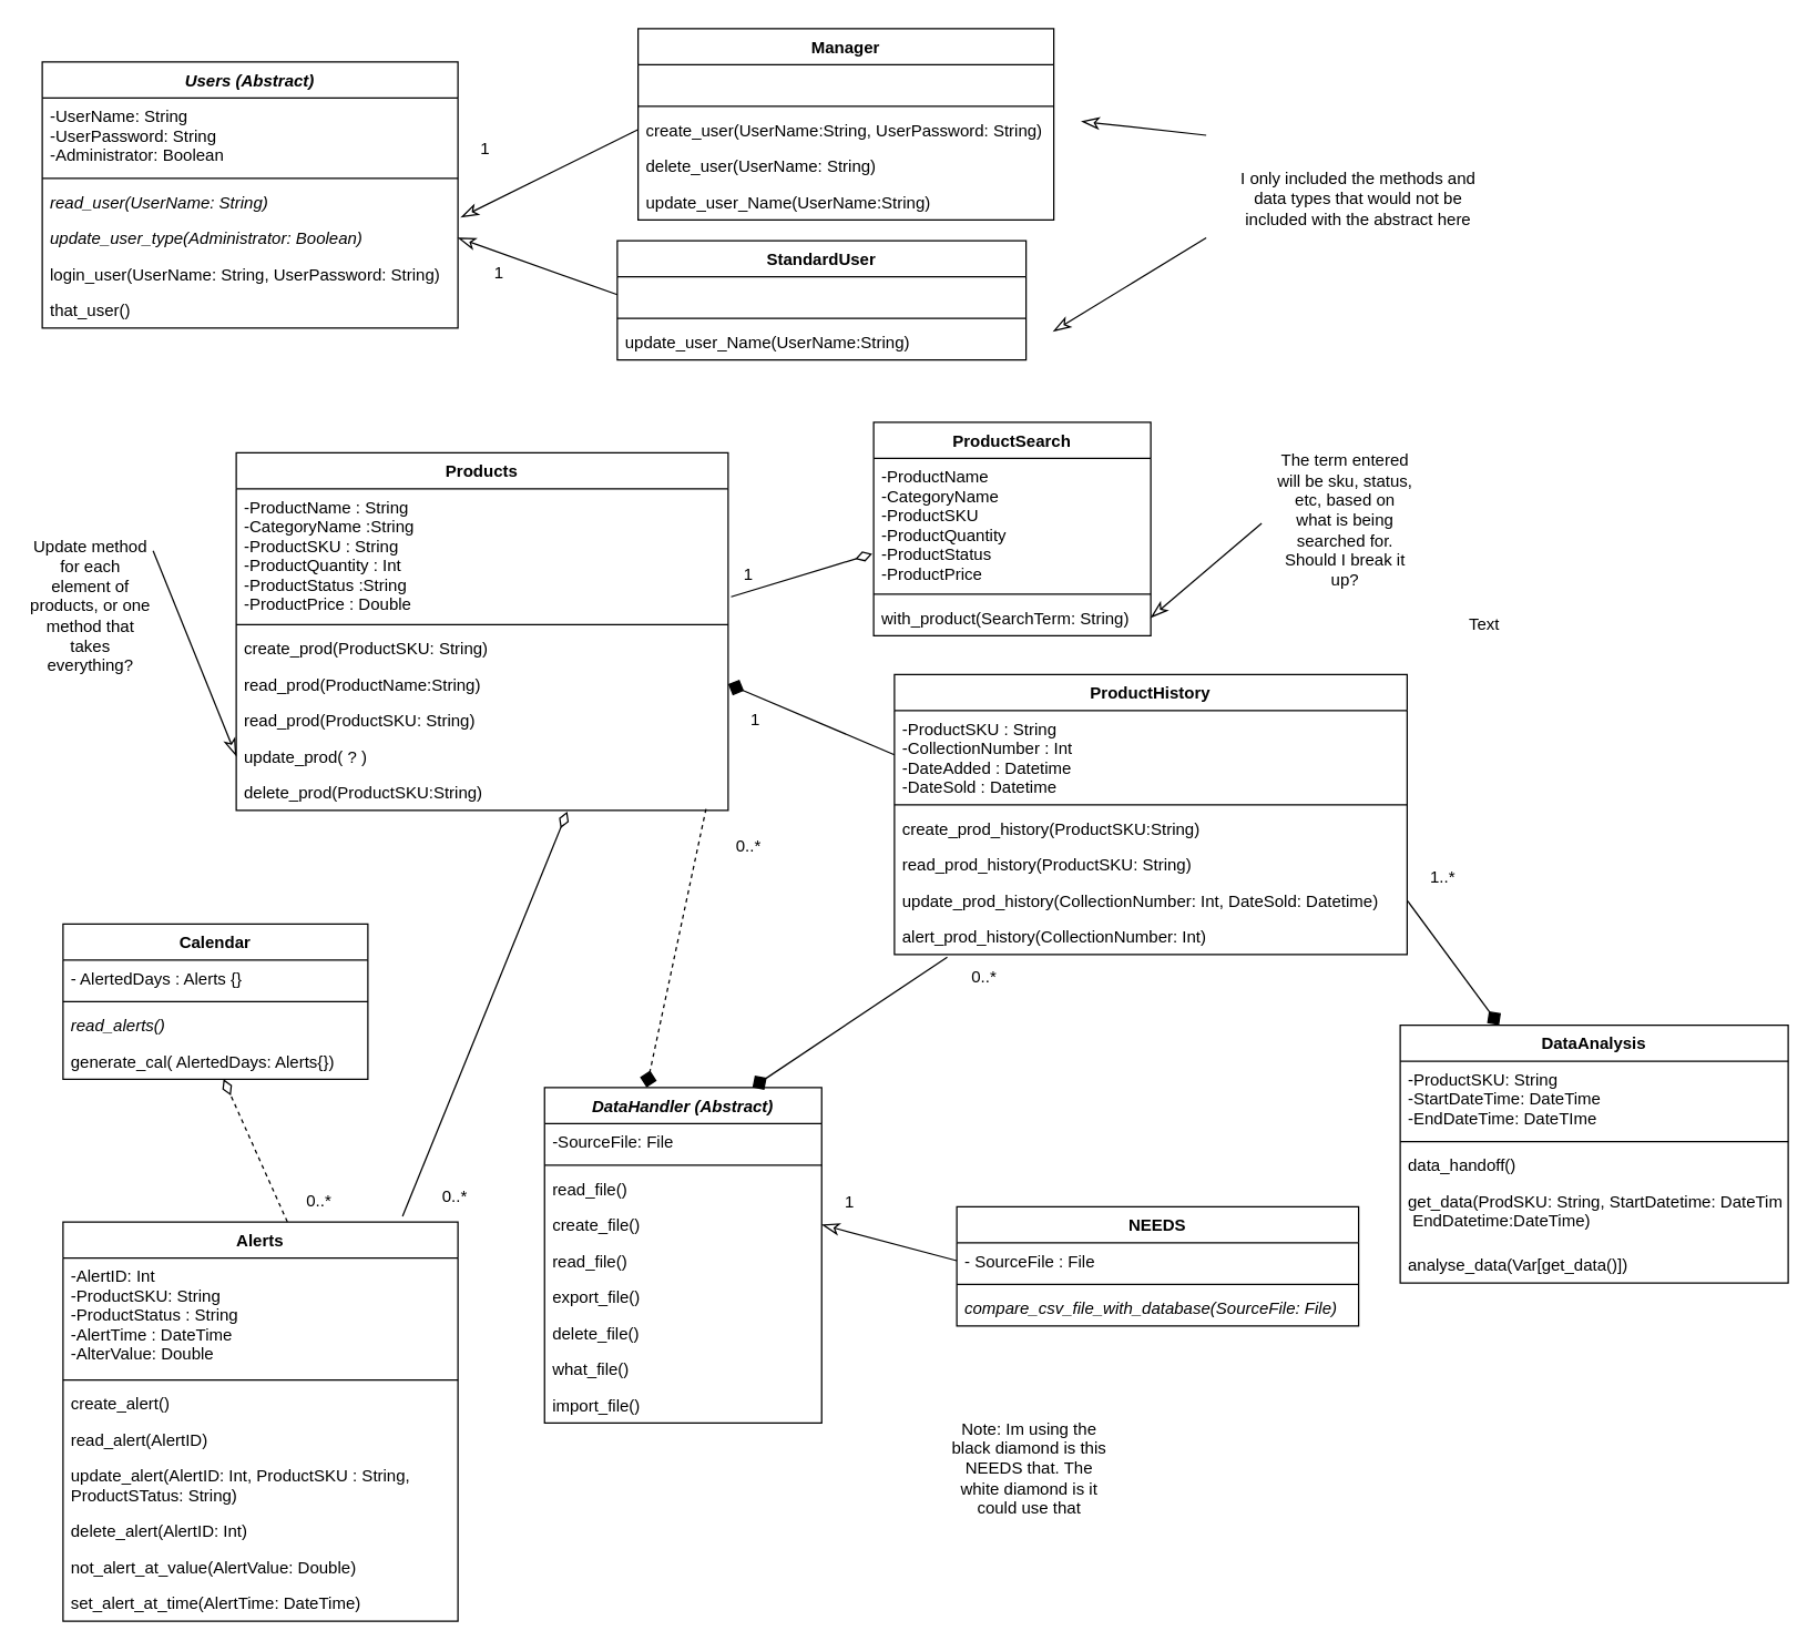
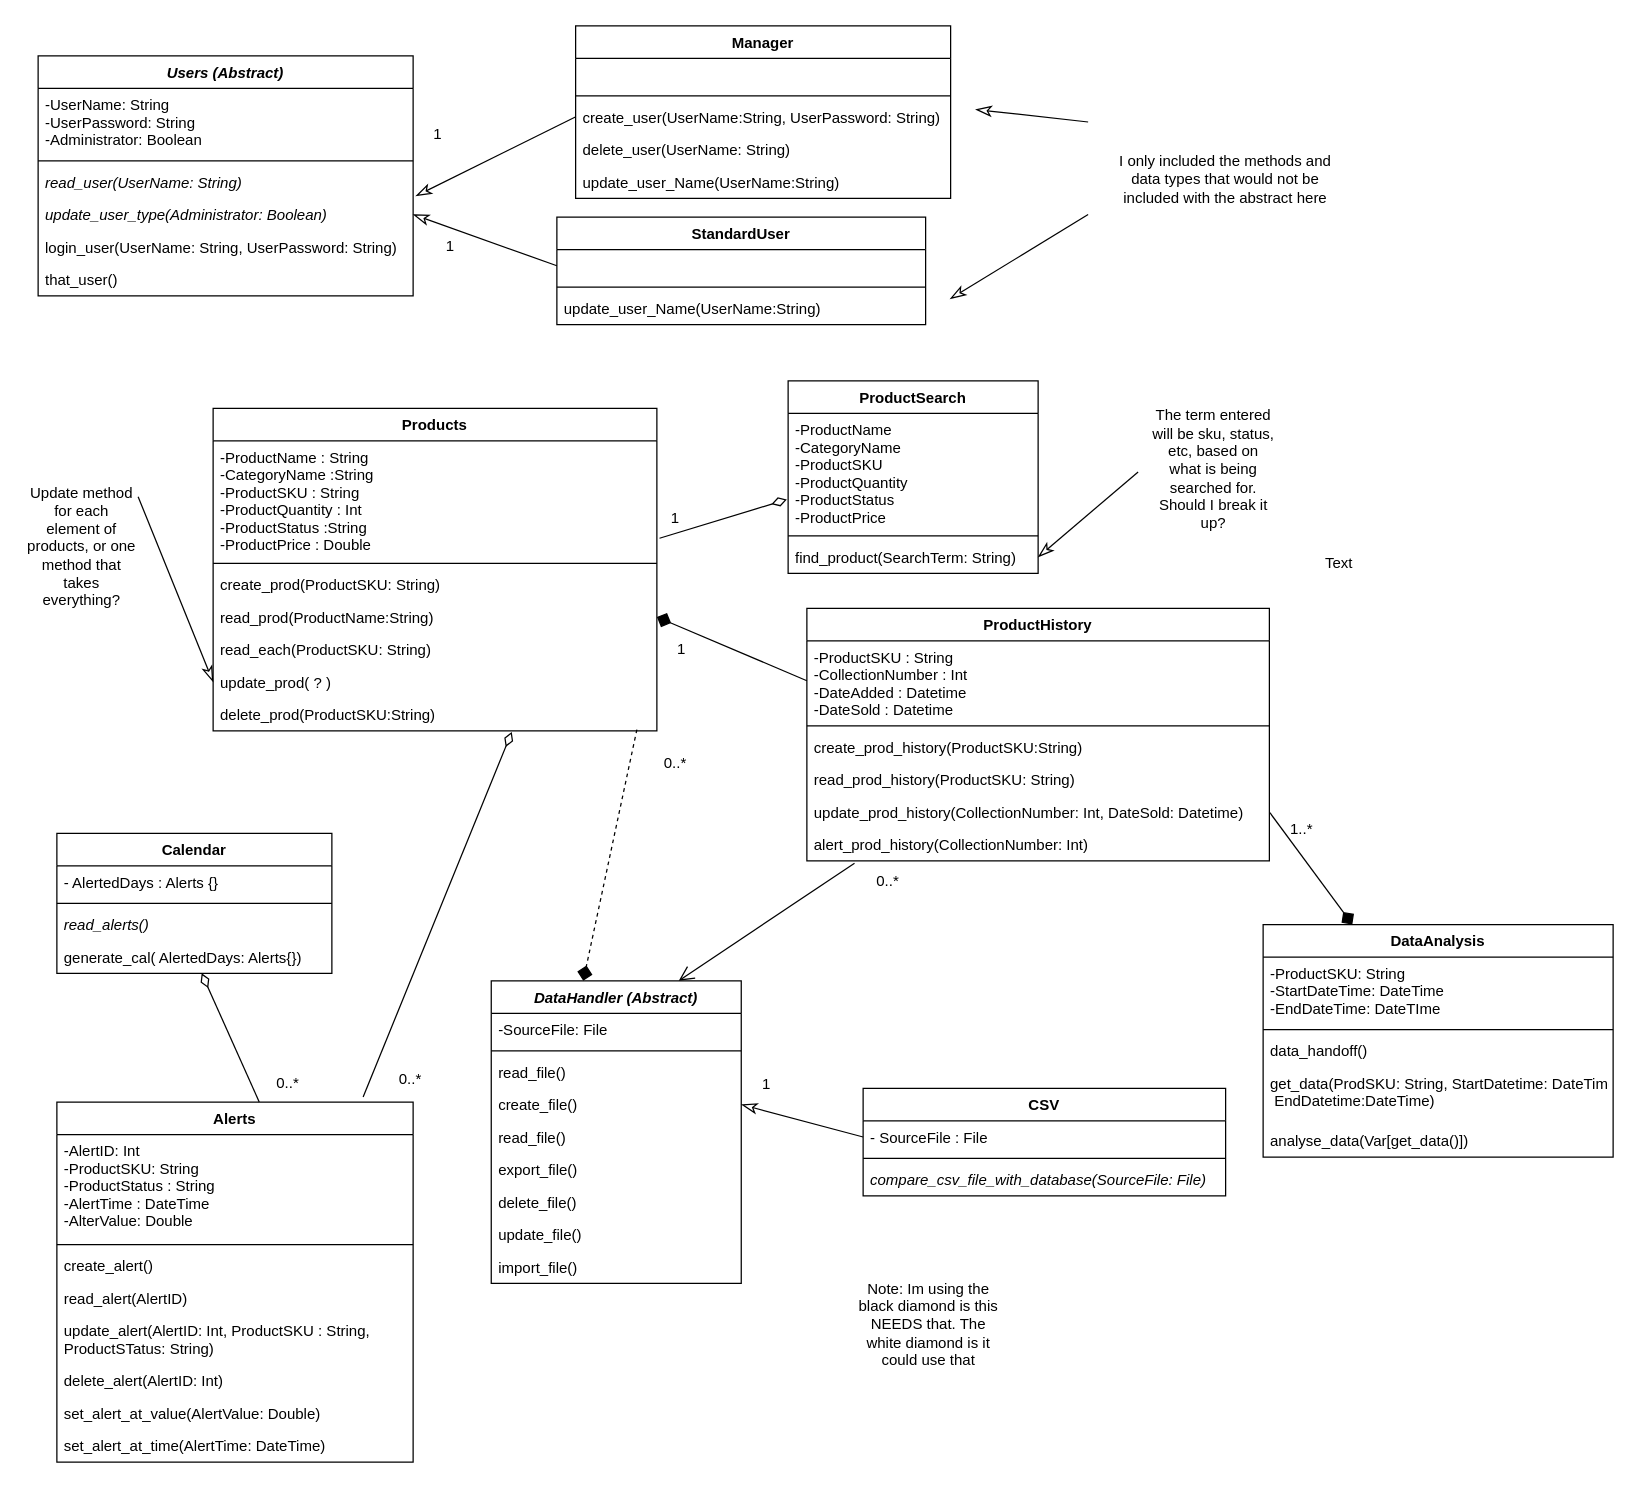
- <mxCell id="71" value="with_product(SearchTerm: String)" style="text;strokeColor=none;fillColor=none;align=left;verticalAlign=top;spacingLeft=4;spacingRight=4;overflow=hidden;rotatable=0;points=[[0,0.5],[1,0.5]];portConstraint=eastwest;" parent="68" vertex="1"><mxGeometry y="128" width="200" height="26" as="geometry" /></mxCell>
+ <mxCell id="71" value="find_product(SearchTerm: String)" style="text;strokeColor=none;fillColor=none;align=left;verticalAlign=top;spacingLeft=4;spacingRight=4;overflow=hidden;rotatable=0;points=[[0,0.5],[1,0.5]];portConstraint=eastwest;" parent="68" vertex="1"><mxGeometry y="128" width="200" height="26" as="geometry" /></mxCell>
- <mxCell id="37" value="read_prod(ProductSKU: String)&#10;" style="text;strokeColor=none;fillColor=none;align=left;verticalAlign=top;spacingLeft=4;spacingRight=4;overflow=hidden;rotatable=0;points=[[0,0.5],[1,0.5]];portConstraint=eastwest;" parent="32" vertex="1"><mxGeometry y="180" width="355" height="26" as="geometry" /></mxCell>
+ <mxCell id="37" value="read_each(ProductSKU: String)&#10;" style="text;strokeColor=none;fillColor=none;align=left;verticalAlign=top;spacingLeft=4;spacingRight=4;overflow=hidden;rotatable=0;points=[[0,0.5],[1,0.5]];portConstraint=eastwest;" parent="32" vertex="1"><mxGeometry y="180" width="355" height="26" as="geometry" /></mxCell>
- <mxCell id="89" value="1..*" style="text;html=1;strokeColor=none;fillColor=none;align=center;verticalAlign=middle;whiteSpace=wrap;rounded=0;" parent="1" vertex="1"><mxGeometry x="1021" y="623" width="40" height="20" as="geometry" /></mxCell>
+ <mxCell id="89" value="1..*" style="text;html=1;strokeColor=none;fillColor=none;align=center;verticalAlign=middle;whiteSpace=wrap;rounded=0;" parent="1" vertex="1"><mxGeometry x="1021" y="653" width="40" height="20" as="geometry" /></mxCell>
- <mxCell id="96" value="" style="endArrow=diamond;html=1;endFill=1;startSize=10;endSize=10;exitX=0.103;exitY=1.077;exitDx=0;exitDy=0;entryX=0.75;entryY=0;entryDx=0;entryDy=0;exitPerimeter=0;" parent="1" source="31" target="49" edge="1"><mxGeometry width="50" height="50" relative="1" as="geometry"><mxPoint x="652.5" y="743.5" as="sourcePoint" /><mxPoint x="532.5" y="692.5" as="targetPoint" /></mxGeometry></mxCell>
+ <mxCell id="96" value="" style="endArrow=open;html=1;endFill=1;startSize=10;endSize=10;exitX=0.103;exitY=1.077;exitDx=0;exitDy=0;entryX=0.75;entryY=0;entryDx=0;entryDy=0;exitPerimeter=0;" parent="1" source="31" target="49" edge="1"><mxGeometry width="50" height="50" relative="1" as="geometry"><mxPoint x="652.5" y="743.5" as="sourcePoint" /><mxPoint x="532.5" y="692.5" as="targetPoint" /></mxGeometry></mxCell>
- <mxCell id="84" value="" style="endArrow=diamondThin;html=1;endFill=0;startSize=10;endSize=10;exitX=0.568;exitY=0;exitDx=0;exitDy=0;exitPerimeter=0;dashed=1;" parent="1" source="40" target="67" edge="1"><mxGeometry width="50" height="50" relative="1" as="geometry"><mxPoint x="230" y="877" as="sourcePoint" /><mxPoint x="180.059" y="758.176" as="targetPoint" /></mxGeometry></mxCell>
+ <mxCell id="84" value="" style="endArrow=diamondThin;html=1;endFill=0;startSize=10;endSize=10;exitX=0.568;exitY=0;exitDx=0;exitDy=0;exitPerimeter=0;" parent="1" source="40" target="67" edge="1"><mxGeometry width="50" height="50" relative="1" as="geometry"><mxPoint x="230" y="877" as="sourcePoint" /><mxPoint x="180.059" y="758.176" as="targetPoint" /></mxGeometry></mxCell>
- <mxCell id="21" value="NEEDS" style="swimlane;fontStyle=1;align=center;verticalAlign=top;childLayout=stackLayout;horizontal=1;startSize=26;horizontalStack=0;resizeParent=1;resizeParentMax=0;resizeLast=0;collapsible=1;marginBottom=0;" parent="1" vertex="1"><mxGeometry x="690" y="870" width="290" height="86" as="geometry" /></mxCell>
+ <mxCell id="21" value="CSV" style="swimlane;fontStyle=1;align=center;verticalAlign=top;childLayout=stackLayout;horizontal=1;startSize=26;horizontalStack=0;resizeParent=1;resizeParentMax=0;resizeLast=0;collapsible=1;marginBottom=0;" parent="1" vertex="1"><mxGeometry x="690" y="870" width="290" height="86" as="geometry" /></mxCell>
- <mxCell id="57" value="what_file()" style="text;strokeColor=none;fillColor=none;align=left;verticalAlign=top;spacingLeft=4;spacingRight=4;overflow=hidden;rotatable=0;points=[[0,0.5],[1,0.5]];portConstraint=eastwest;" parent="49" vertex="1"><mxGeometry y="190" width="200" height="26" as="geometry" /></mxCell>
+ <mxCell id="57" value="update_file()" style="text;strokeColor=none;fillColor=none;align=left;verticalAlign=top;spacingLeft=4;spacingRight=4;overflow=hidden;rotatable=0;points=[[0,0.5],[1,0.5]];portConstraint=eastwest;" parent="49" vertex="1"><mxGeometry y="190" width="200" height="26" as="geometry" /></mxCell>
- <mxCell id="47" value="not_alert_at_value(AlertValue: Double)" style="text;strokeColor=none;fillColor=none;align=left;verticalAlign=top;spacingLeft=4;spacingRight=4;overflow=hidden;rotatable=0;points=[[0,0.5],[1,0.5]];portConstraint=eastwest;" parent="40" vertex="1"><mxGeometry y="236" width="285" height="26" as="geometry" /></mxCell>
+ <mxCell id="47" value="set_alert_at_value(AlertValue: Double)" style="text;strokeColor=none;fillColor=none;align=left;verticalAlign=top;spacingLeft=4;spacingRight=4;overflow=hidden;rotatable=0;points=[[0,0.5],[1,0.5]];portConstraint=eastwest;" parent="40" vertex="1"><mxGeometry y="236" width="285" height="26" as="geometry" /></mxCell>
